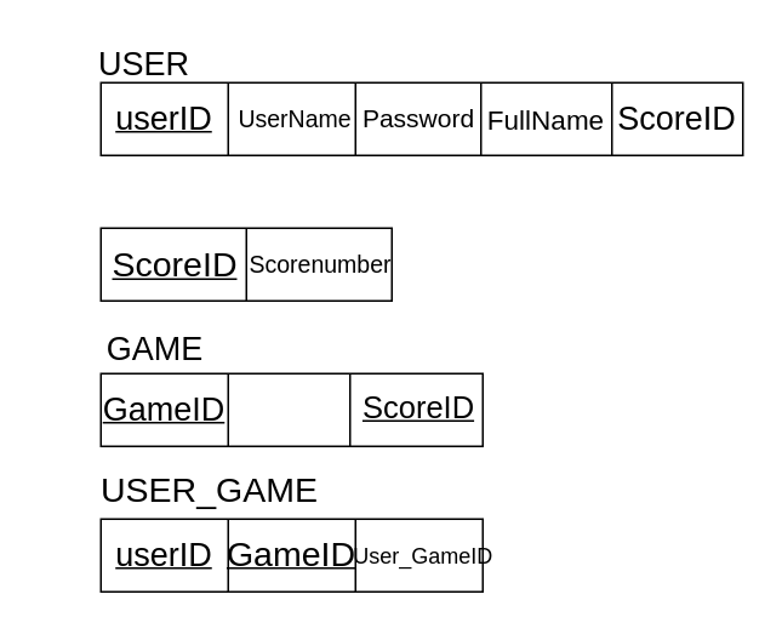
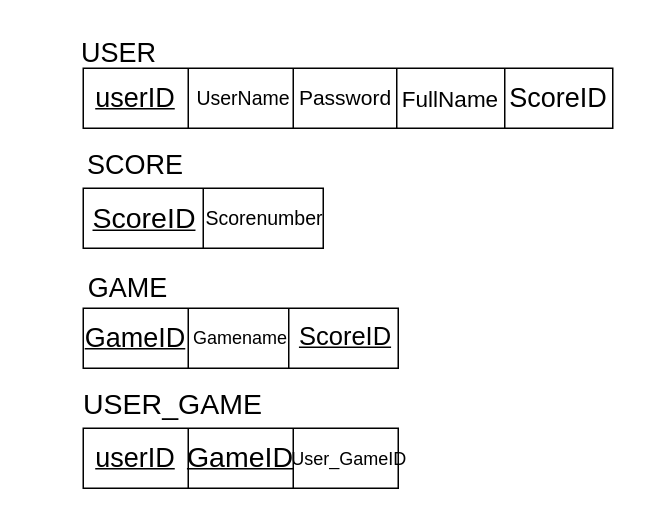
+ <mxCell id="19" value="SCORE" style="text;html=1;strokeColor=none;fillColor=none;align=center;verticalAlign=middle;whiteSpace=wrap;rounded=0;fontSize=18;" parent="1" vertex="1"><mxGeometry x="31" y="95" width="118" height="30" as="geometry" /></mxCell>
+ <mxCell id="28" value="Gamename" style="text;html=1;strokeColor=none;fillColor=none;align=center;verticalAlign=middle;whiteSpace=wrap;rounded=0;fontSize=12;" parent="1" vertex="1"><mxGeometry x="130" y="210" width="60" height="30" as="geometry" /></mxCell>
